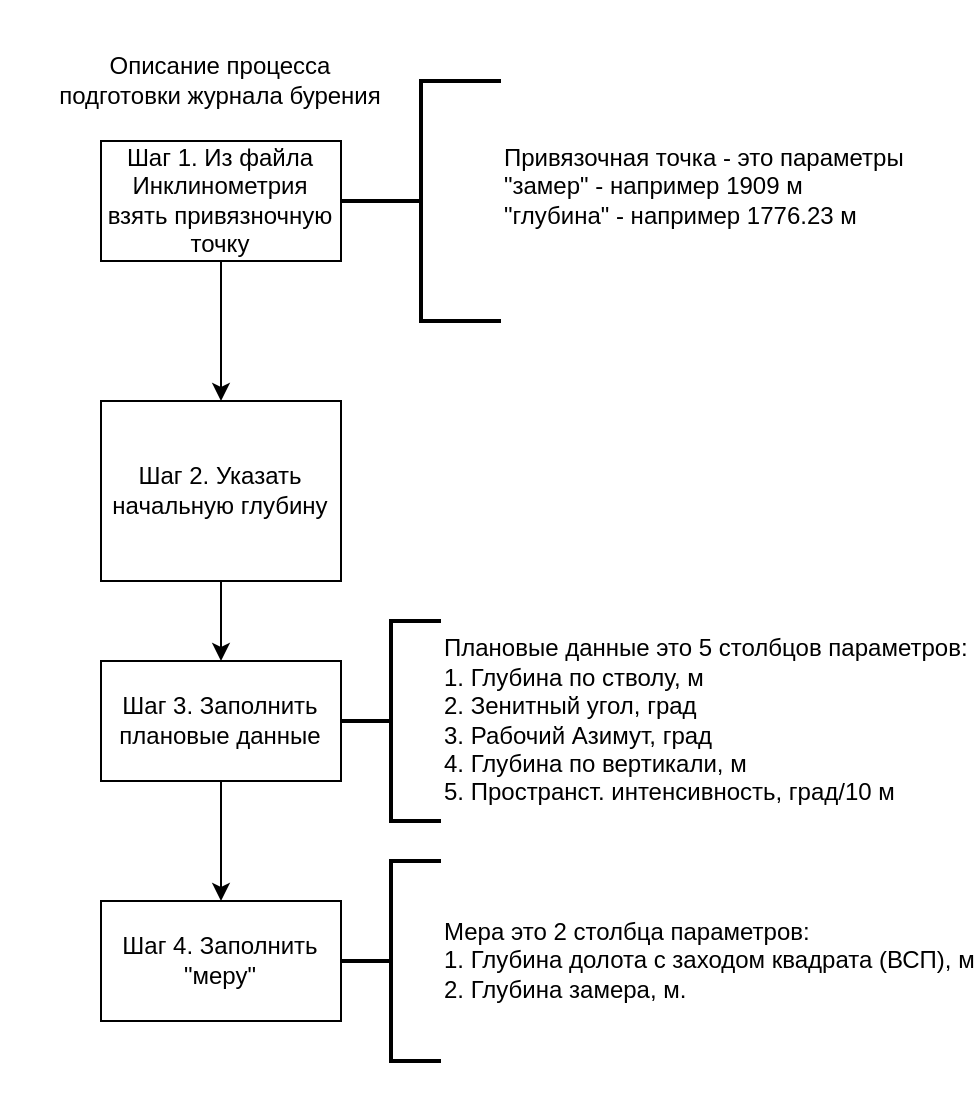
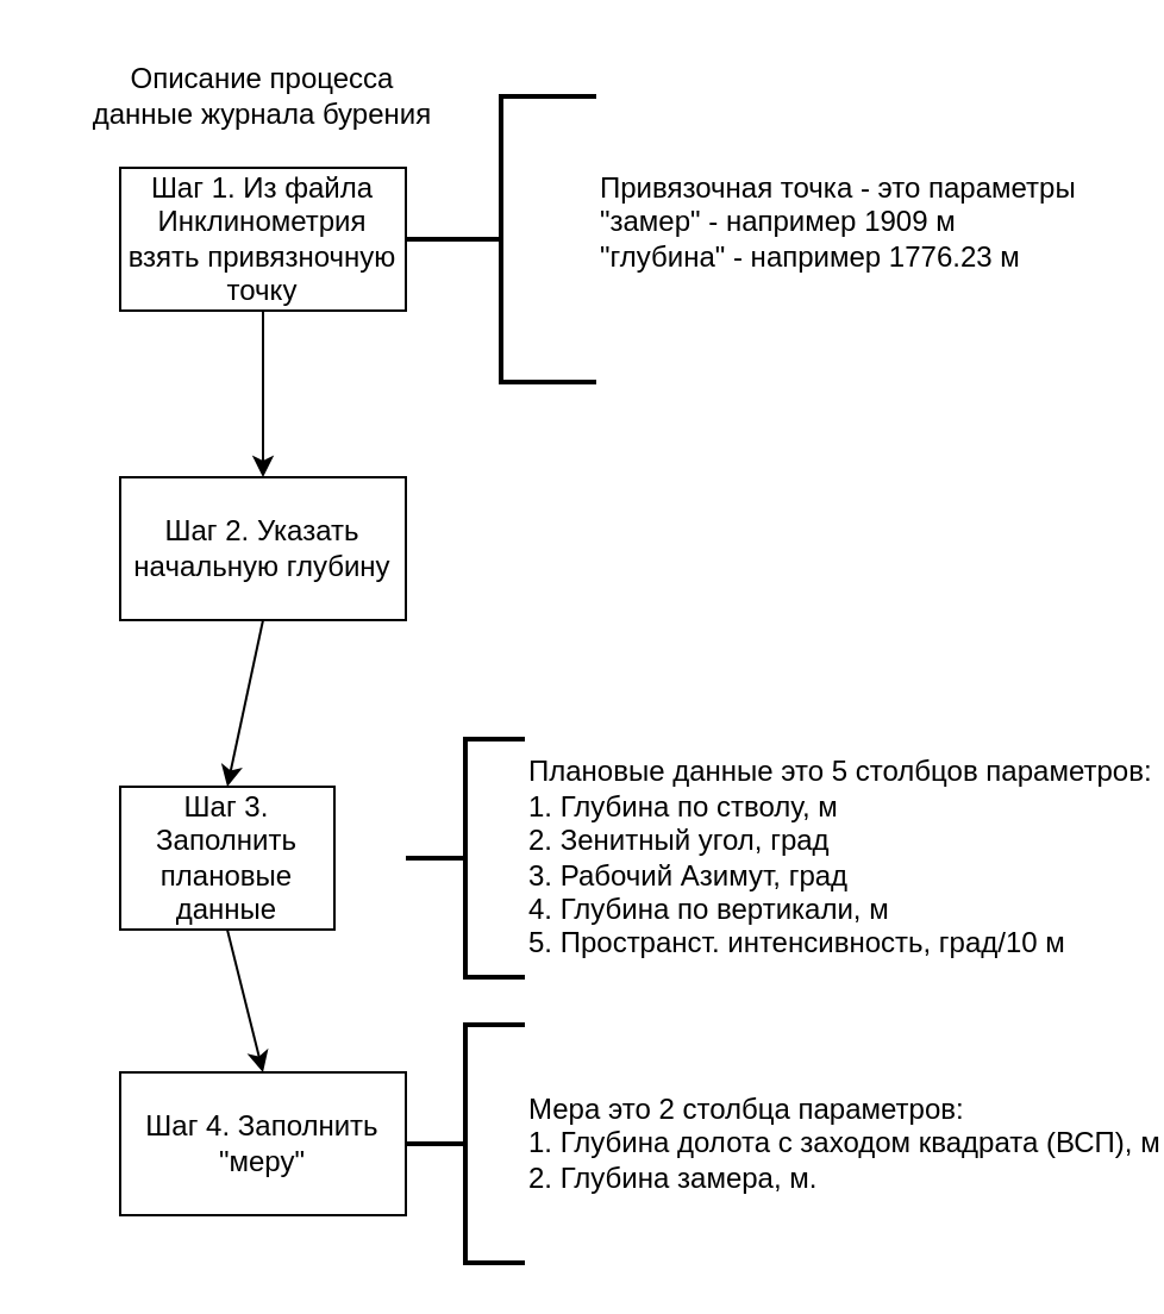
- <mxCell id="3" value="Описание процесса&lt;div&gt;подготовки журнала бурения&lt;/div&gt;" style="text;html=1;align=center;verticalAlign=middle;whiteSpace=wrap;rounded=0;" vertex="1" parent="1"><mxGeometry x="20" y="20" width="180" height="40" as="geometry" /></mxCell>
+ <mxCell id="3" value="Описание процесса&lt;div&gt;данные журнала бурения&lt;/div&gt;" style="text;html=1;align=center;verticalAlign=middle;whiteSpace=wrap;rounded=0;" vertex="1" parent="1"><mxGeometry x="20" y="20" width="180" height="40" as="geometry" /></mxCell>
- <mxCell id="5" value="Шаг 2. Указать начальную глубину" style="rounded=0;whiteSpace=wrap;html=1;" vertex="1" parent="1"><mxGeometry x="50" y="200" width="120" height="90" as="geometry" /></mxCell>
+ <mxCell id="5" value="Шаг 2. Указать начальную глубину" style="rounded=0;whiteSpace=wrap;html=1;" vertex="1" parent="1"><mxGeometry x="50" y="200" width="120" height="60" as="geometry" /></mxCell>
- <mxCell id="7" value="Шаг 3. Заполнить плановые данные" style="rounded=0;whiteSpace=wrap;html=1;" vertex="1" parent="1"><mxGeometry x="50" y="330" width="120" height="60" as="geometry" /></mxCell>
+ <mxCell id="7" value="Шаг 3. Заполнить плановые данные" style="rounded=0;whiteSpace=wrap;html=1;" vertex="1" parent="1"><mxGeometry x="50" y="330" width="90" height="60" as="geometry" /></mxCell>
